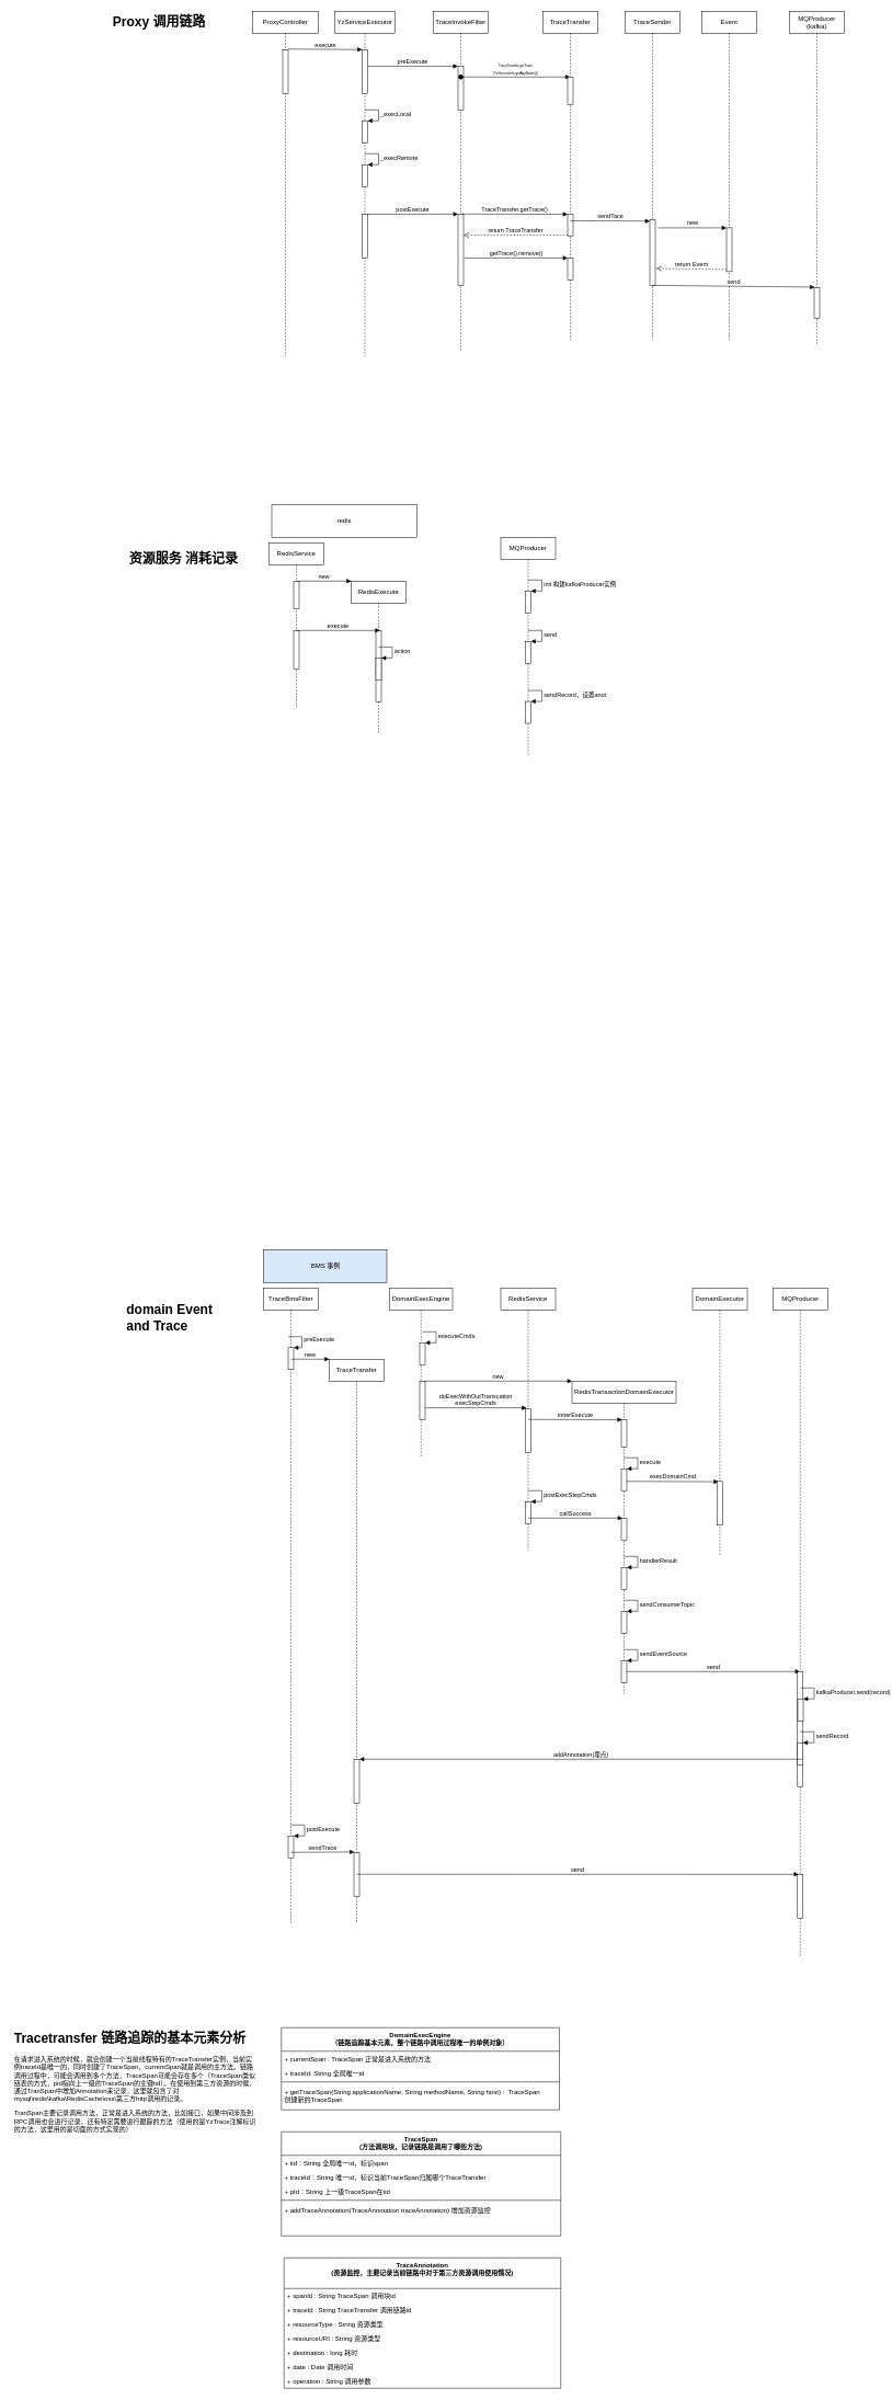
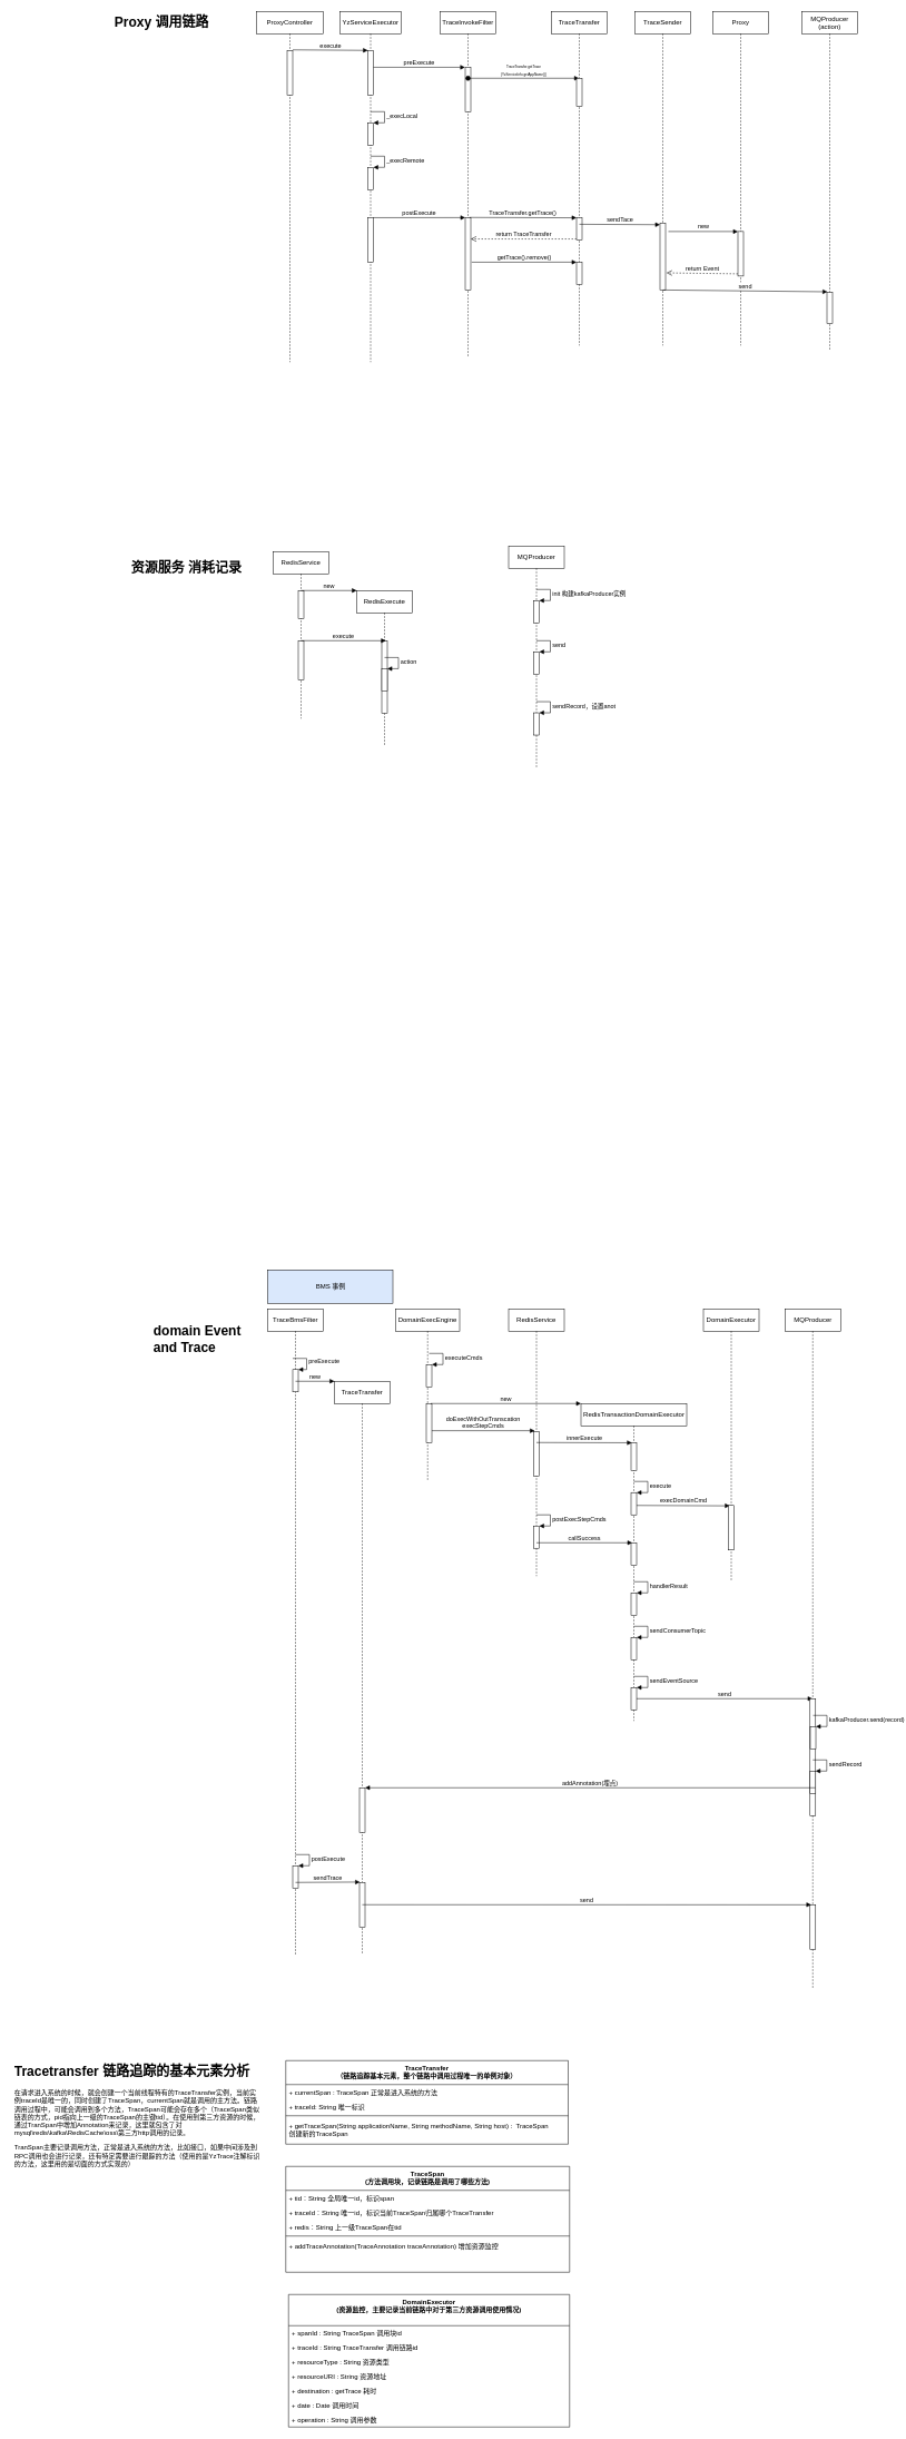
- <mxCell id="28" value="Event" style="shape=umlLifeline;perimeter=lifelinePerimeter;whiteSpace=wrap;html=1;container=1;collapsible=0;recursiveResize=0;outlineConnect=0;" parent="1" vertex="1"><mxGeometry x="1280" y="20" width="100" height="600" as="geometry" /></mxCell>
+ <mxCell id="28" value="Proxy" style="shape=umlLifeline;perimeter=lifelinePerimeter;whiteSpace=wrap;html=1;container=1;collapsible=0;recursiveResize=0;outlineConnect=0;" parent="1" vertex="1"><mxGeometry x="1280" y="20" width="100" height="600" as="geometry" /></mxCell>
- <mxCell id="32" value="MQProducer&lt;br&gt;(kafka)" style="shape=umlLifeline;perimeter=lifelinePerimeter;whiteSpace=wrap;html=1;container=1;collapsible=0;recursiveResize=0;outlineConnect=0;" parent="1" vertex="1"><mxGeometry x="1440" y="20" width="100" height="610" as="geometry" /></mxCell>
+ <mxCell id="32" value="MQProducer&lt;br&gt;(action)" style="shape=umlLifeline;perimeter=lifelinePerimeter;whiteSpace=wrap;html=1;container=1;collapsible=0;recursiveResize=0;outlineConnect=0;" parent="1" vertex="1"><mxGeometry x="1440" y="20" width="100" height="610" as="geometry" /></mxCell>
- <mxCell id="94" value="redis" style="rounded=0;whiteSpace=wrap;html=1;" vertex="1" parent="1"><mxGeometry x="495" y="920" width="265" height="60" as="geometry" /></mxCell>
- <mxCell id="46" value="&lt;h1&gt;domain Event and Trace&lt;/h1&gt;" style="text;html=1;strokeColor=none;fillColor=none;spacing=5;spacingTop=-20;whiteSpace=wrap;overflow=hidden;rounded=0;" parent="1" vertex="1"><mxGeometry x="225" y="2370" width="210" height="120" as="geometry" /></mxCell>
+ <mxCell id="46" value="&lt;h1&gt;domain Event and Trace&lt;/h1&gt;" style="text;html=1;strokeColor=none;fillColor=none;spacing=5;spacingTop=-20;whiteSpace=wrap;overflow=hidden;rounded=0;" parent="1" vertex="1"><mxGeometry x="270" y="2370" width="210" height="120" as="geometry" /></mxCell>
- <mxCell id="108" value="DomainExecEngine&#10;（链路追踪基本元素，整个链路中调用过程唯一的单例对象）" style="swimlane;fontStyle=1;align=center;verticalAlign=top;childLayout=stackLayout;horizontal=1;startSize=43;horizontalStack=0;resizeParent=1;resizeParentMax=0;resizeLast=0;collapsible=1;marginBottom=0;" vertex="1" parent="1"><mxGeometry x="512.5" y="3700" width="507.5" height="150" as="geometry" /></mxCell>
+ <mxCell id="108" value="TraceTransfer&#10;（链路追踪基本元素，整个链路中调用过程唯一的单例对象）" style="swimlane;fontStyle=1;align=center;verticalAlign=top;childLayout=stackLayout;horizontal=1;startSize=43;horizontalStack=0;resizeParent=1;resizeParentMax=0;resizeLast=0;collapsible=1;marginBottom=0;" vertex="1" parent="1"><mxGeometry x="512.5" y="3700" width="507.5" height="150" as="geometry" /></mxCell>
- <mxCell id="110" value="+ traceId: String 全局唯一id" style="text;strokeColor=none;fillColor=none;align=left;verticalAlign=top;spacingLeft=4;spacingRight=4;overflow=hidden;rotatable=0;points=[[0,0.5],[1,0.5]];portConstraint=eastwest;" vertex="1" parent="108"><mxGeometry y="69" width="507.5" height="26" as="geometry" /></mxCell>
+ <mxCell id="110" value="+ traceId: String 唯一标识" style="text;strokeColor=none;fillColor=none;align=left;verticalAlign=top;spacingLeft=4;spacingRight=4;overflow=hidden;rotatable=0;points=[[0,0.5],[1,0.5]];portConstraint=eastwest;" vertex="1" parent="108"><mxGeometry y="69" width="507.5" height="26" as="geometry" /></mxCell>
- <mxCell id="105" value="+ pId：String 上一级TraceSpan在tid" style="text;strokeColor=none;fillColor=none;align=left;verticalAlign=top;spacingLeft=4;spacingRight=4;overflow=hidden;rotatable=0;points=[[0,0.5],[1,0.5]];portConstraint=eastwest;" vertex="1" parent="102"><mxGeometry y="95" width="510" height="26" as="geometry" /></mxCell>
+ <mxCell id="105" value="+ redis：String 上一级TraceSpan在tid" style="text;strokeColor=none;fillColor=none;align=left;verticalAlign=top;spacingLeft=4;spacingRight=4;overflow=hidden;rotatable=0;points=[[0,0.5],[1,0.5]];portConstraint=eastwest;" vertex="1" parent="102"><mxGeometry y="95" width="510" height="26" as="geometry" /></mxCell>
- <mxCell id="113" value="TraceAnnotation&#10;(资源监控，主要记录当前链路中对于第三方资源调用使用情况)&#10;" style="swimlane;fontStyle=1;align=center;verticalAlign=top;childLayout=stackLayout;horizontal=1;startSize=56;horizontalStack=0;resizeParent=1;resizeParentMax=0;resizeLast=0;collapsible=1;marginBottom=0;" vertex="1" parent="1"><mxGeometry x="517.5" y="4120" width="505" height="238" as="geometry" /></mxCell>
+ <mxCell id="113" value="DomainExecutor&#10;(资源监控，主要记录当前链路中对于第三方资源调用使用情况)&#10;" style="swimlane;fontStyle=1;align=center;verticalAlign=top;childLayout=stackLayout;horizontal=1;startSize=56;horizontalStack=0;resizeParent=1;resizeParentMax=0;resizeLast=0;collapsible=1;marginBottom=0;" vertex="1" parent="1"><mxGeometry x="517.5" y="4120" width="505" height="238" as="geometry" /></mxCell>
- <mxCell id="117" value="+ resourceURI : String 资源类型" style="text;strokeColor=none;fillColor=none;align=left;verticalAlign=top;spacingLeft=4;spacingRight=4;overflow=hidden;rotatable=0;points=[[0,0.5],[1,0.5]];portConstraint=eastwest;" vertex="1" parent="113"><mxGeometry y="134" width="505" height="26" as="geometry" /></mxCell>
+ <mxCell id="117" value="+ resourceURI : String 资源地址" style="text;strokeColor=none;fillColor=none;align=left;verticalAlign=top;spacingLeft=4;spacingRight=4;overflow=hidden;rotatable=0;points=[[0,0.5],[1,0.5]];portConstraint=eastwest;" vertex="1" parent="113"><mxGeometry y="134" width="505" height="26" as="geometry" /></mxCell>
- <mxCell id="118" value="+ destination : long 耗时" style="text;strokeColor=none;fillColor=none;align=left;verticalAlign=top;spacingLeft=4;spacingRight=4;overflow=hidden;rotatable=0;points=[[0,0.5],[1,0.5]];portConstraint=eastwest;" vertex="1" parent="113"><mxGeometry y="160" width="505" height="26" as="geometry" /></mxCell>
+ <mxCell id="118" value="+ destination : getTrace 耗时" style="text;strokeColor=none;fillColor=none;align=left;verticalAlign=top;spacingLeft=4;spacingRight=4;overflow=hidden;rotatable=0;points=[[0,0.5],[1,0.5]];portConstraint=eastwest;" vertex="1" parent="113"><mxGeometry y="160" width="505" height="26" as="geometry" /></mxCell>
